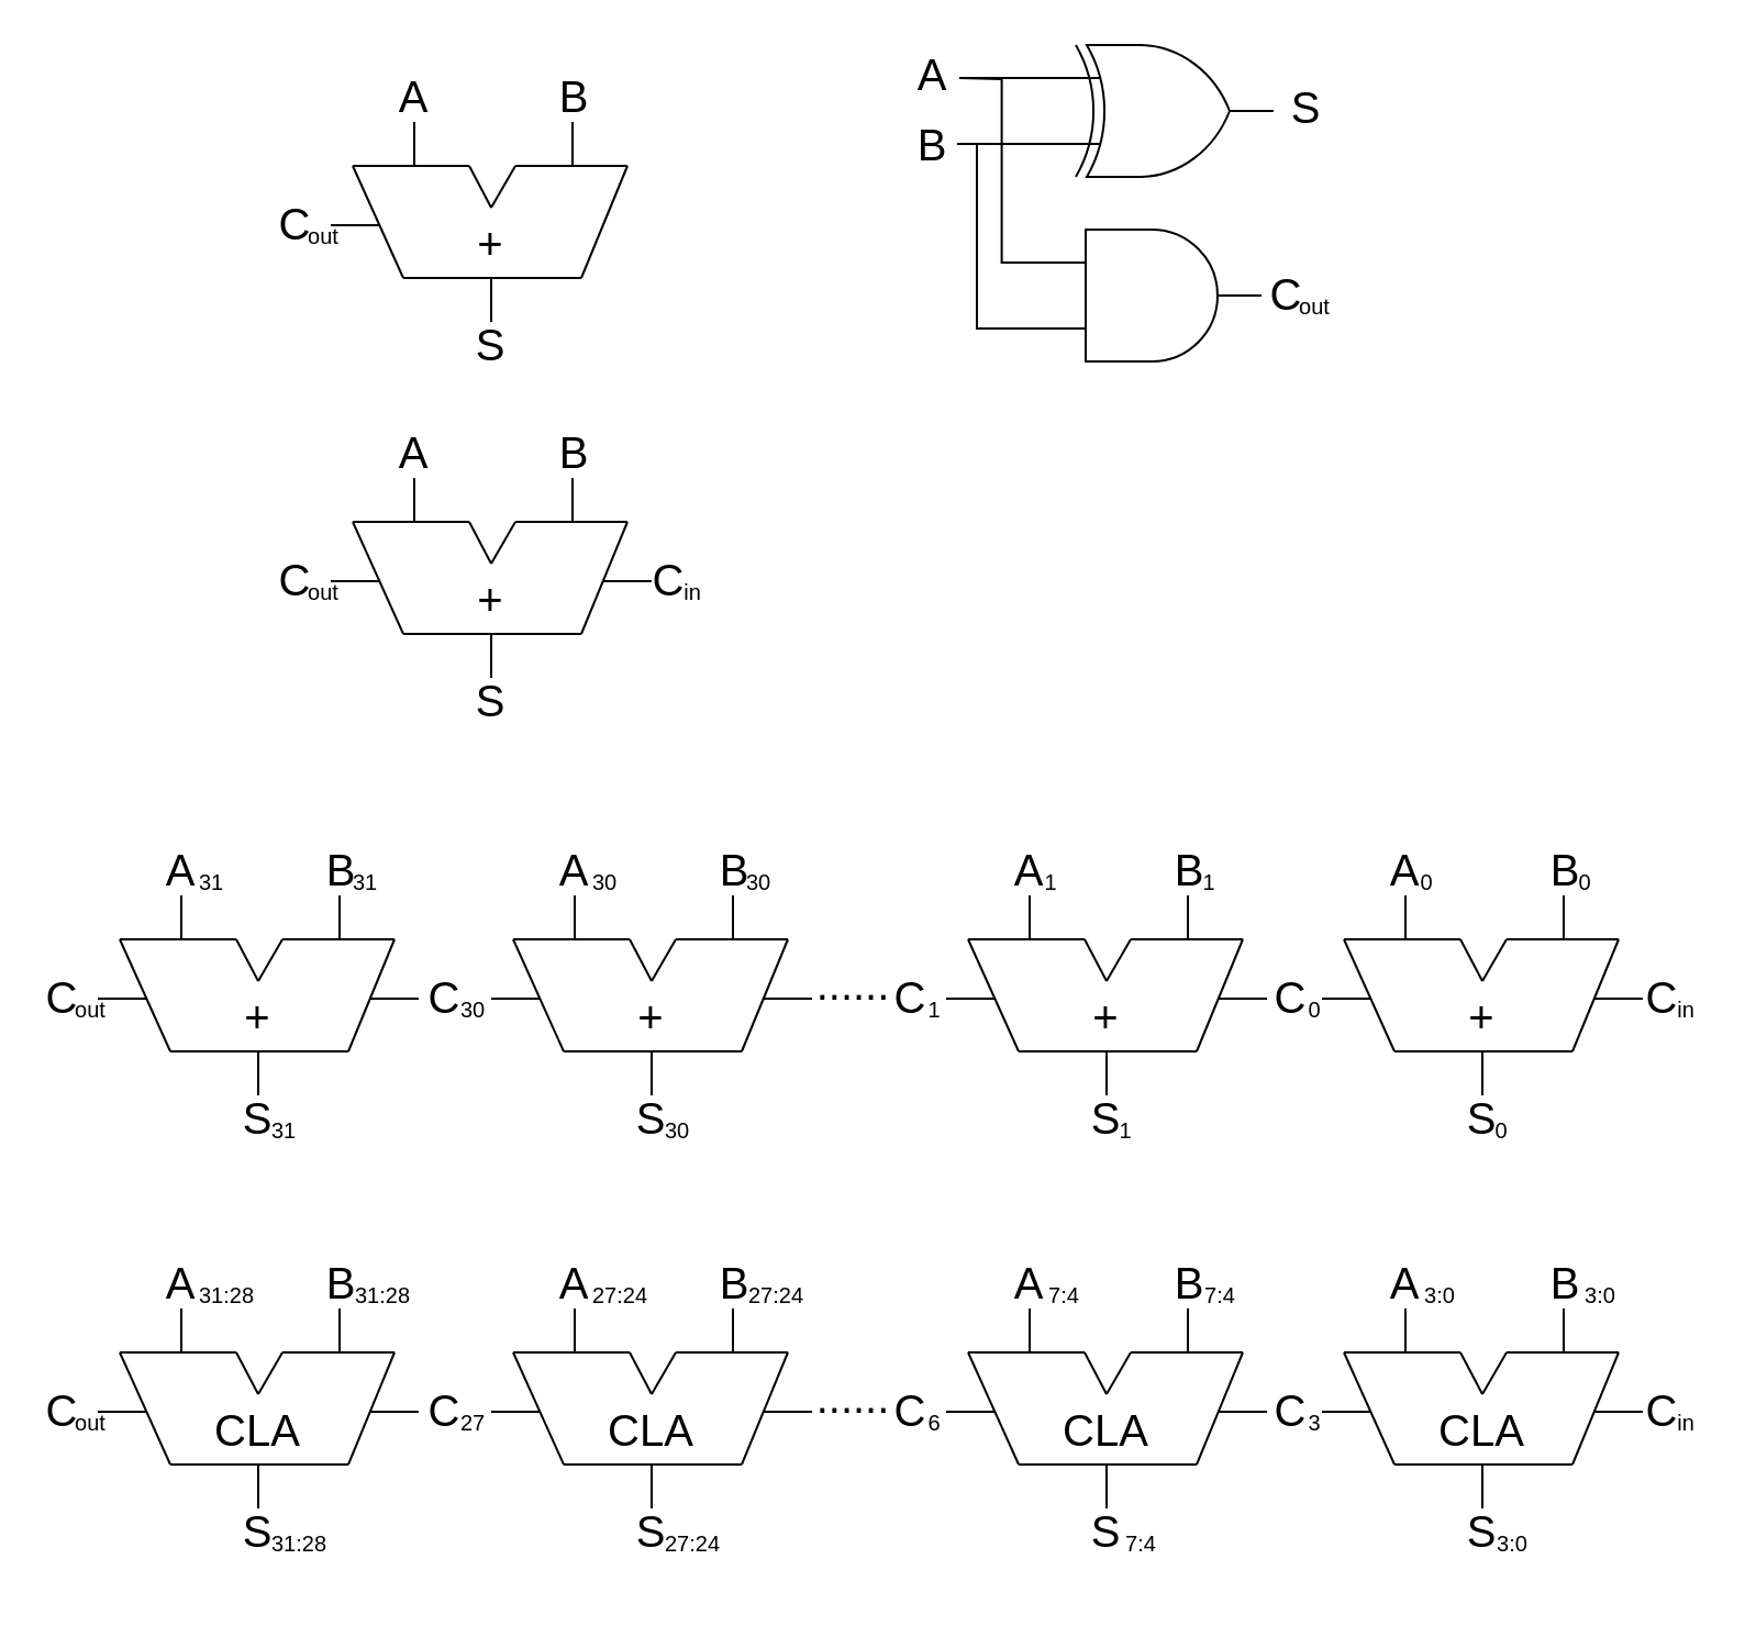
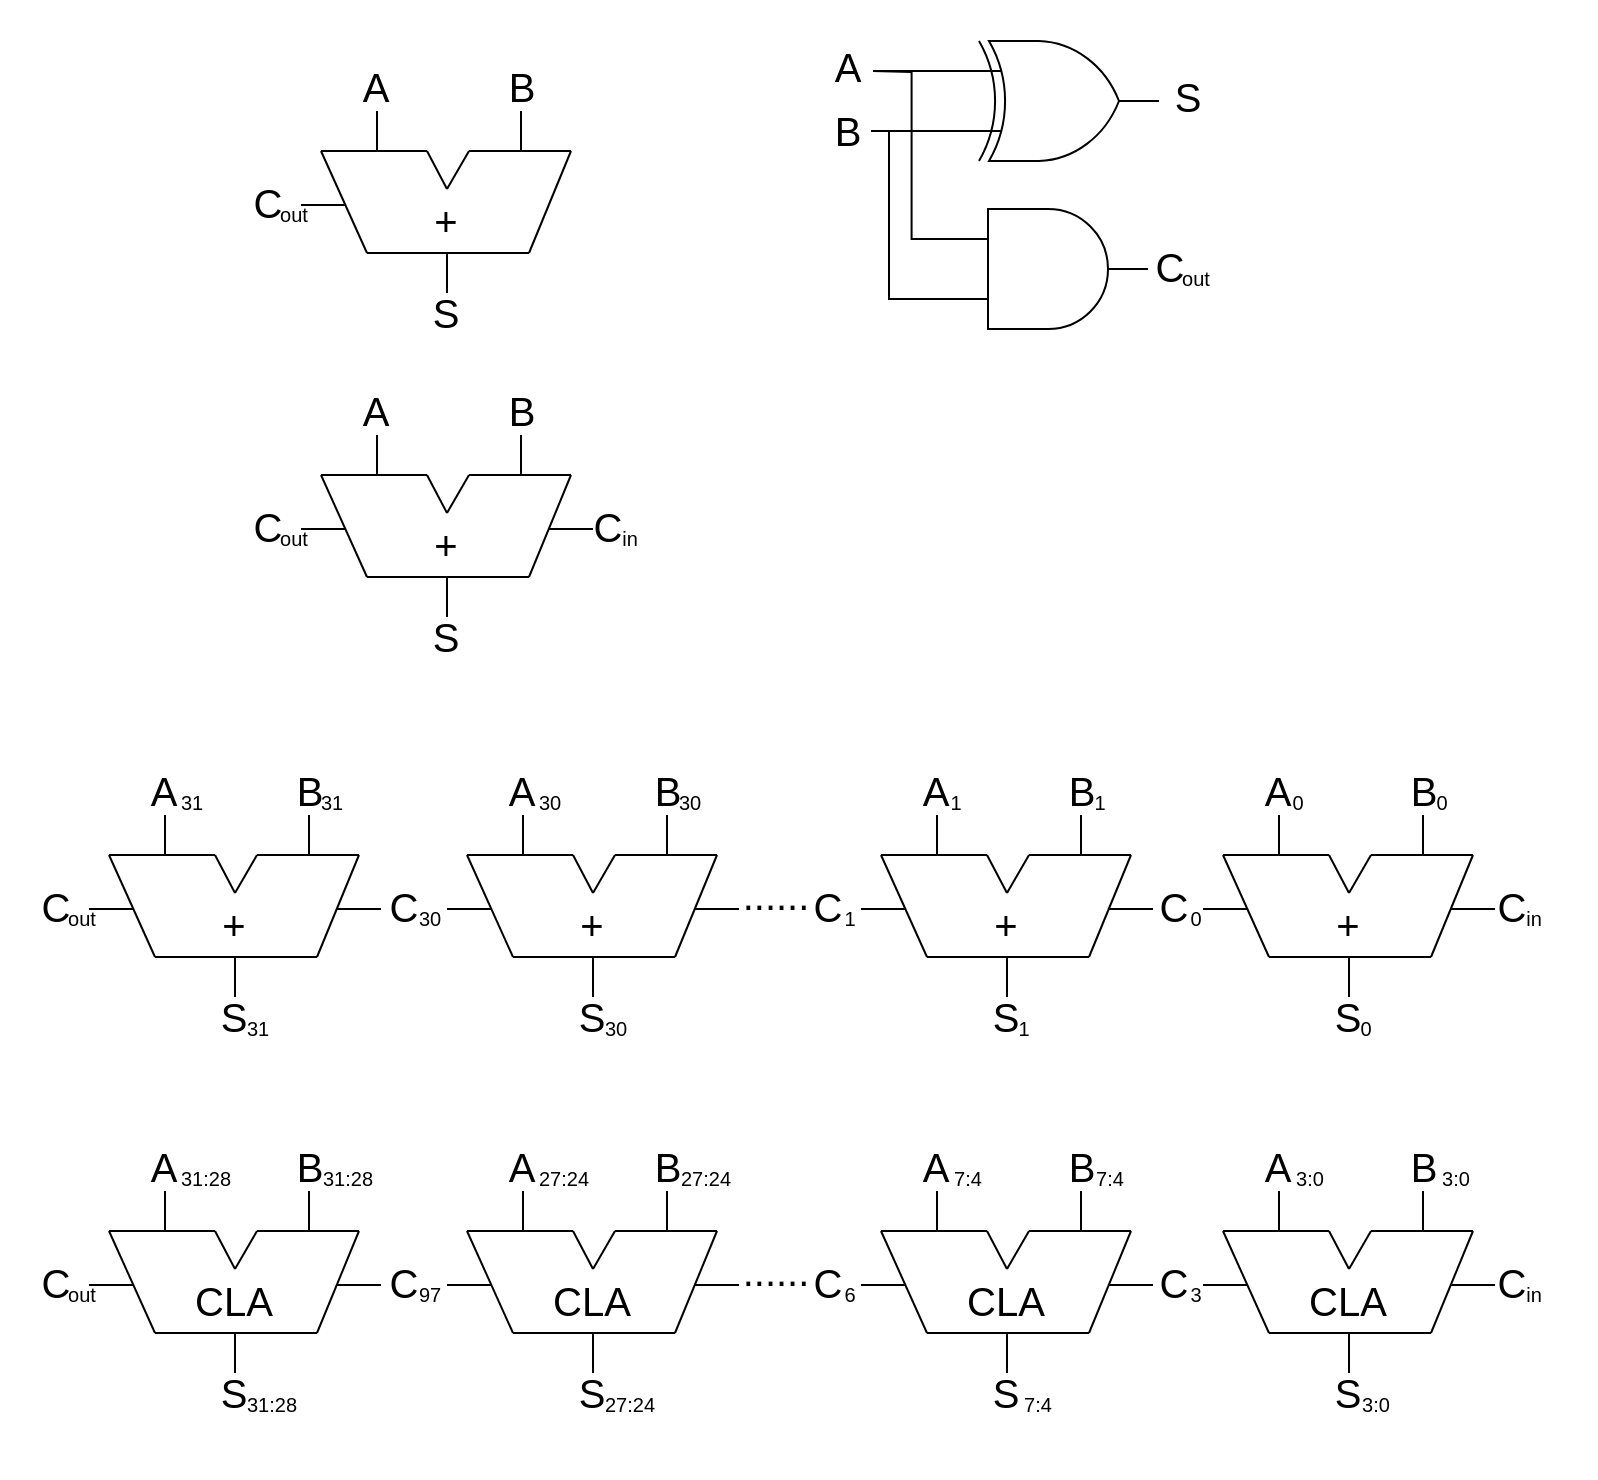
- <mxCell id="187" value="&lt;font style=&quot;font-size: 10px&quot;&gt;27&lt;/font&gt;" style="text;html=1;strokeColor=none;fillColor=none;align=center;verticalAlign=middle;whiteSpace=wrap;rounded=0;" vertex="1" parent="185"><mxGeometry x="13" y="12" width="16" height="8" as="geometry" /></mxCell>
+ <mxCell id="187" value="&lt;font style=&quot;font-size: 10px&quot;&gt;97&lt;/font&gt;" style="text;html=1;strokeColor=none;fillColor=none;align=center;verticalAlign=middle;whiteSpace=wrap;rounded=0;" vertex="1" parent="185"><mxGeometry x="13" y="12" width="16" height="8" as="geometry" /></mxCell>
